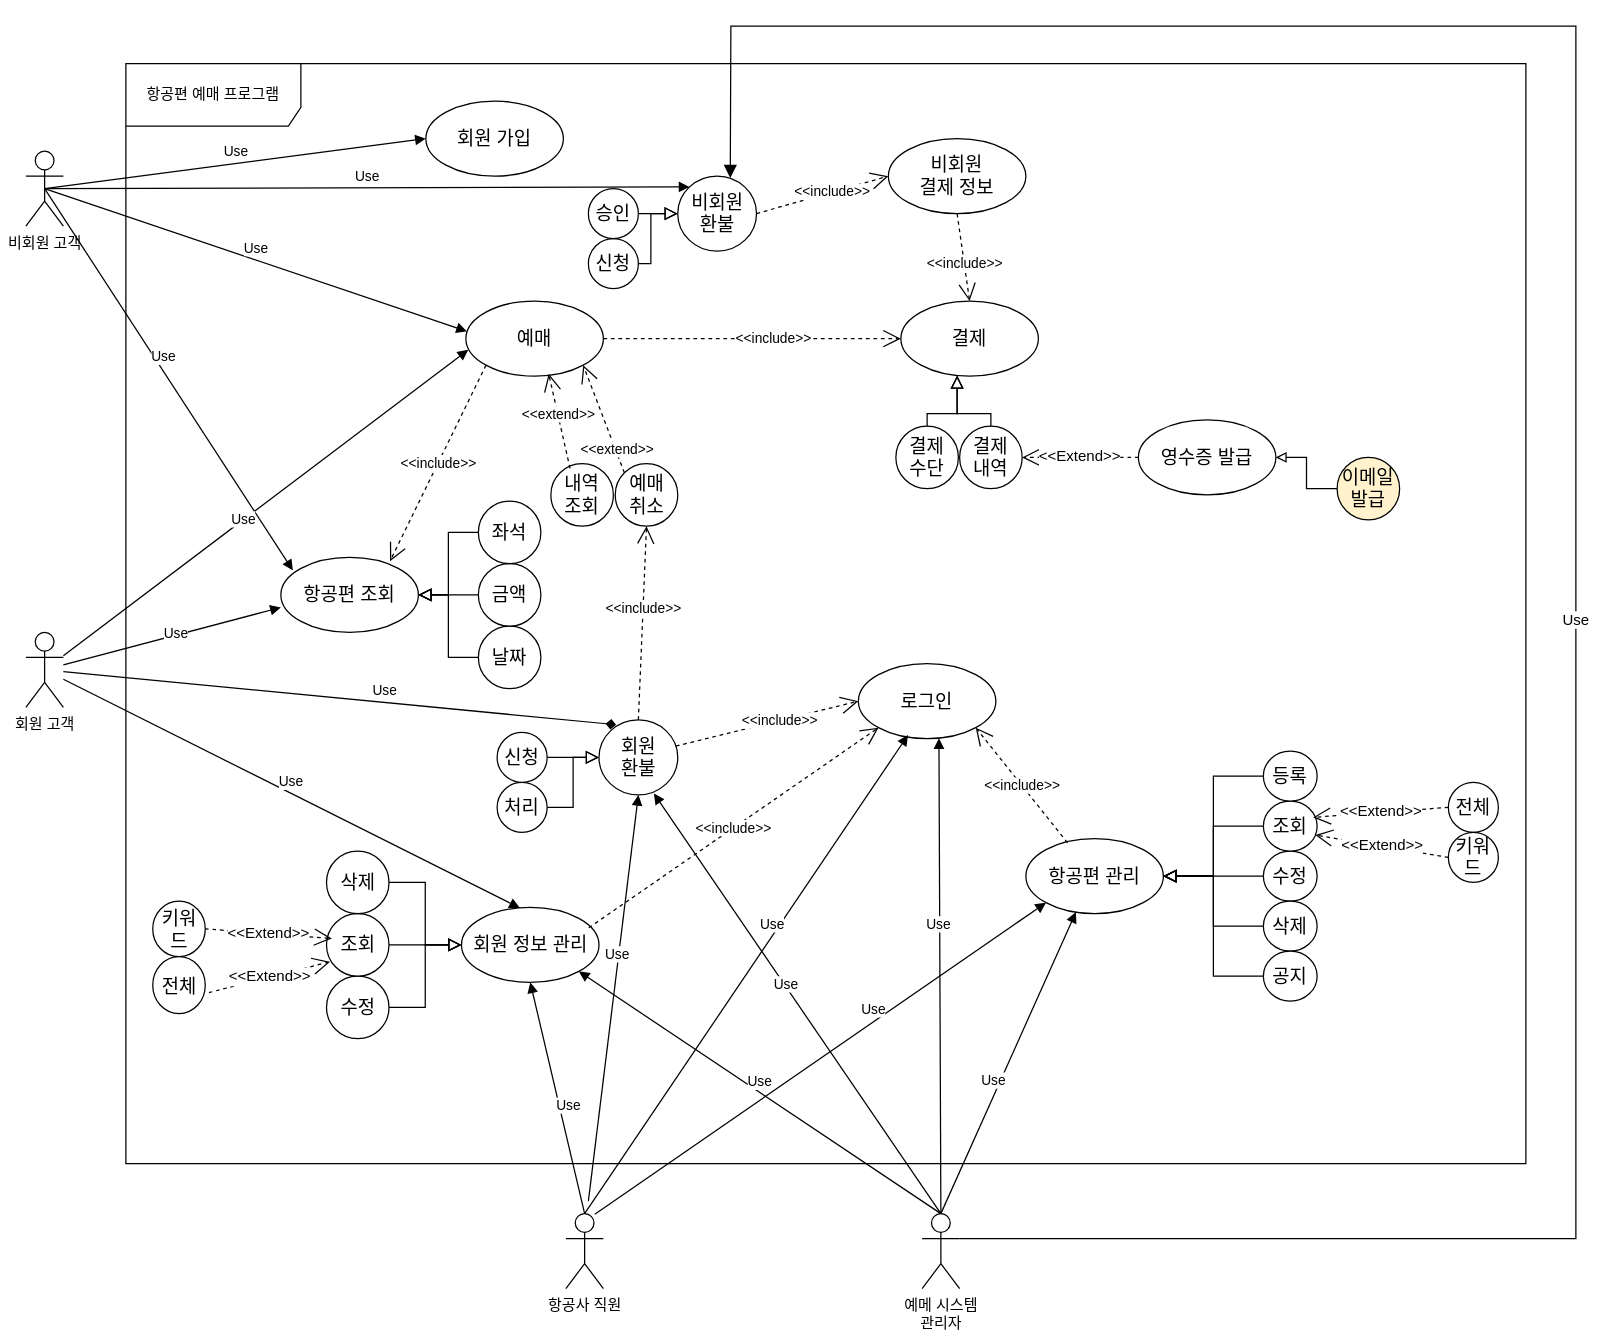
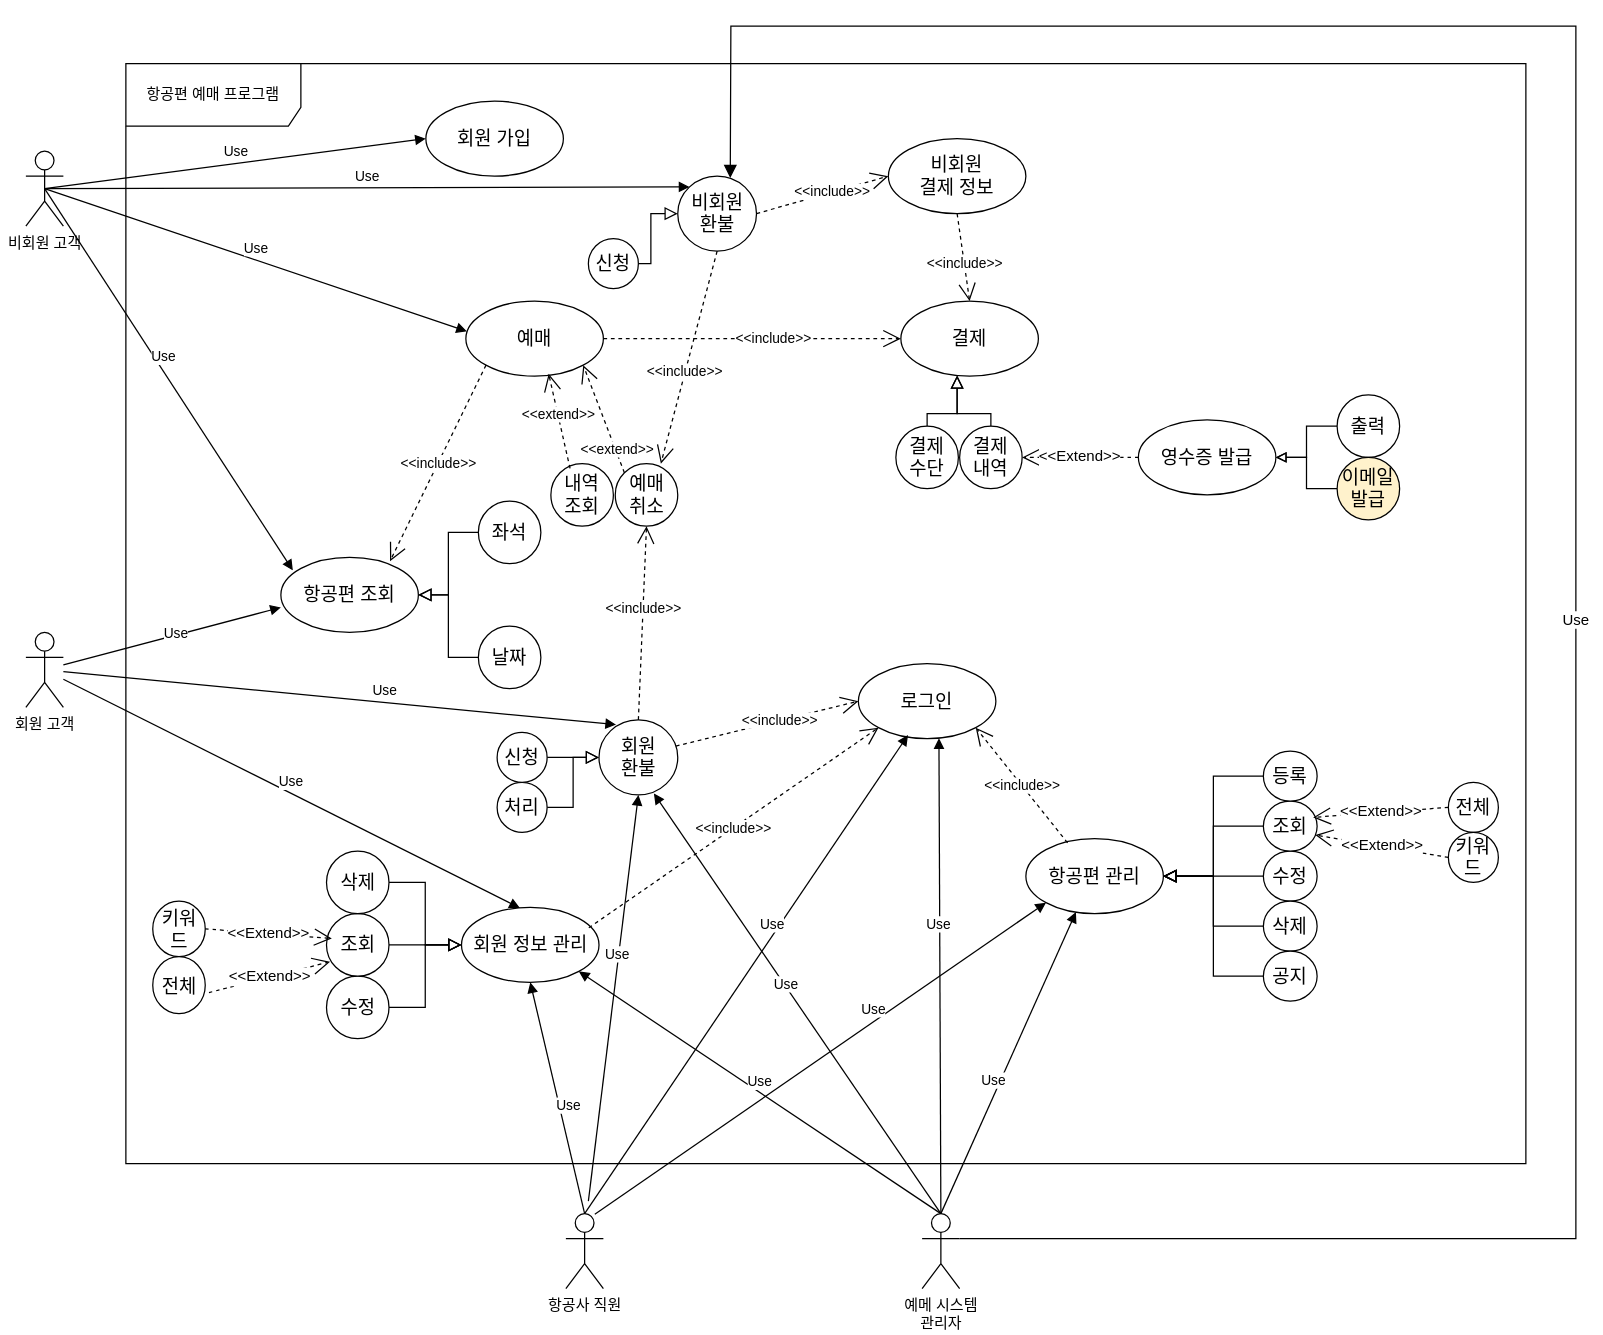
- <mxCell id="83" value="&lt;font style=&quot;font-size: 15px;&quot;&gt;승인&lt;/font&gt;" style="ellipse;whiteSpace=wrap;html=1;" vertex="1" parent="1"><mxGeometry x="470" y="150.4" width="40" height="40" as="geometry" /></mxCell>
- <mxCell id="82" value="" style="edgeStyle=orthogonalEdgeStyle;rounded=0;orthogonalLoop=1;jettySize=auto;html=1;fontSize=12;startSize=8;endSize=8;endArrow=block;endFill=0;" edge="1" parent="1" source="83" target="64"><mxGeometry relative="1" as="geometry" /></mxCell>
+ <mxCell id="65" value="&amp;lt;&amp;lt;include&amp;gt;&amp;gt;" style="endArrow=open;endSize=12;dashed=1;html=1;rounded=0;entryX=0.73;entryY=0;entryDx=0;entryDy=0;exitX=0.5;exitY=1;exitDx=0;exitDy=0;entryPerimeter=0;" edge="1" parent="1" source="64" target="52"><mxGeometry x="0.141" width="160" relative="1" as="geometry"><mxPoint x="440" y="460.4" as="sourcePoint" /><mxPoint x="803" y="400.4" as="targetPoint" /><mxPoint as="offset" /></mxGeometry></mxCell>
+ <mxCell id="91" value="" style="edgeStyle=orthogonalEdgeStyle;rounded=0;orthogonalLoop=1;jettySize=auto;html=1;endArrow=block;endFill=0;" edge="1" parent="1" source="92" target="89"><mxGeometry relative="1" as="geometry" /></mxCell>
+ <mxCell id="92" value="&lt;span style=&quot;font-size: 15px;&quot;&gt;출력&lt;/span&gt;" style="ellipse;whiteSpace=wrap;html=1;" vertex="1" parent="1"><mxGeometry x="1069" y="315.4" width="50" height="50" as="geometry" /></mxCell>
- <mxCell id="26" value="Use" style="html=1;verticalAlign=bottom;endArrow=block;curved=0;rounded=0;entryX=0.017;entryY=0.649;entryDx=0;entryDy=0;entryPerimeter=0;" edge="1" parent="1" source="3" target="13"><mxGeometry x="-0.14" y="-7" width="80" relative="1" as="geometry"><mxPoint x="280" y="680.4" as="sourcePoint" /><mxPoint x="630" y="683.4" as="targetPoint" /><mxPoint as="offset" /></mxGeometry></mxCell>
- <mxCell id="42" value="" style="edgeStyle=orthogonalEdgeStyle;rounded=0;orthogonalLoop=1;jettySize=auto;html=1;fontSize=12;startSize=8;endSize=8;endArrow=block;endFill=0;" edge="1" parent="1" source="43" target="6"><mxGeometry relative="1" as="geometry" /></mxCell>
- <mxCell id="43" value="&lt;span style=&quot;font-size: 15px;&quot;&gt;금액&lt;/span&gt;" style="ellipse;whiteSpace=wrap;html=1;" vertex="1" parent="1"><mxGeometry x="382" y="450.4" width="50" height="50" as="geometry" /></mxCell>
- <mxCell id="69" value="Use" style="html=1;verticalAlign=bottom;endArrow=diamond;curved=0;rounded=0;entryX=0.217;entryY=0.064;entryDx=0;entryDy=0;entryPerimeter=0;" edge="1" parent="1" source="3" target="66"><mxGeometry x="0.161" width="80" relative="1" as="geometry"><mxPoint x="211.66" y="986.9" as="sourcePoint" /><mxPoint x="412.34" y="543.9" as="targetPoint" /><mxPoint as="offset" /></mxGeometry></mxCell>
+ <mxCell id="69" value="Use" style="html=1;verticalAlign=bottom;endArrow=block;curved=0;rounded=0;entryX=0.217;entryY=0.064;entryDx=0;entryDy=0;entryPerimeter=0;" edge="1" parent="1" source="3" target="66"><mxGeometry x="0.161" width="80" relative="1" as="geometry"><mxPoint x="211.66" y="986.9" as="sourcePoint" /><mxPoint x="412.34" y="543.9" as="targetPoint" /><mxPoint as="offset" /></mxGeometry></mxCell>
